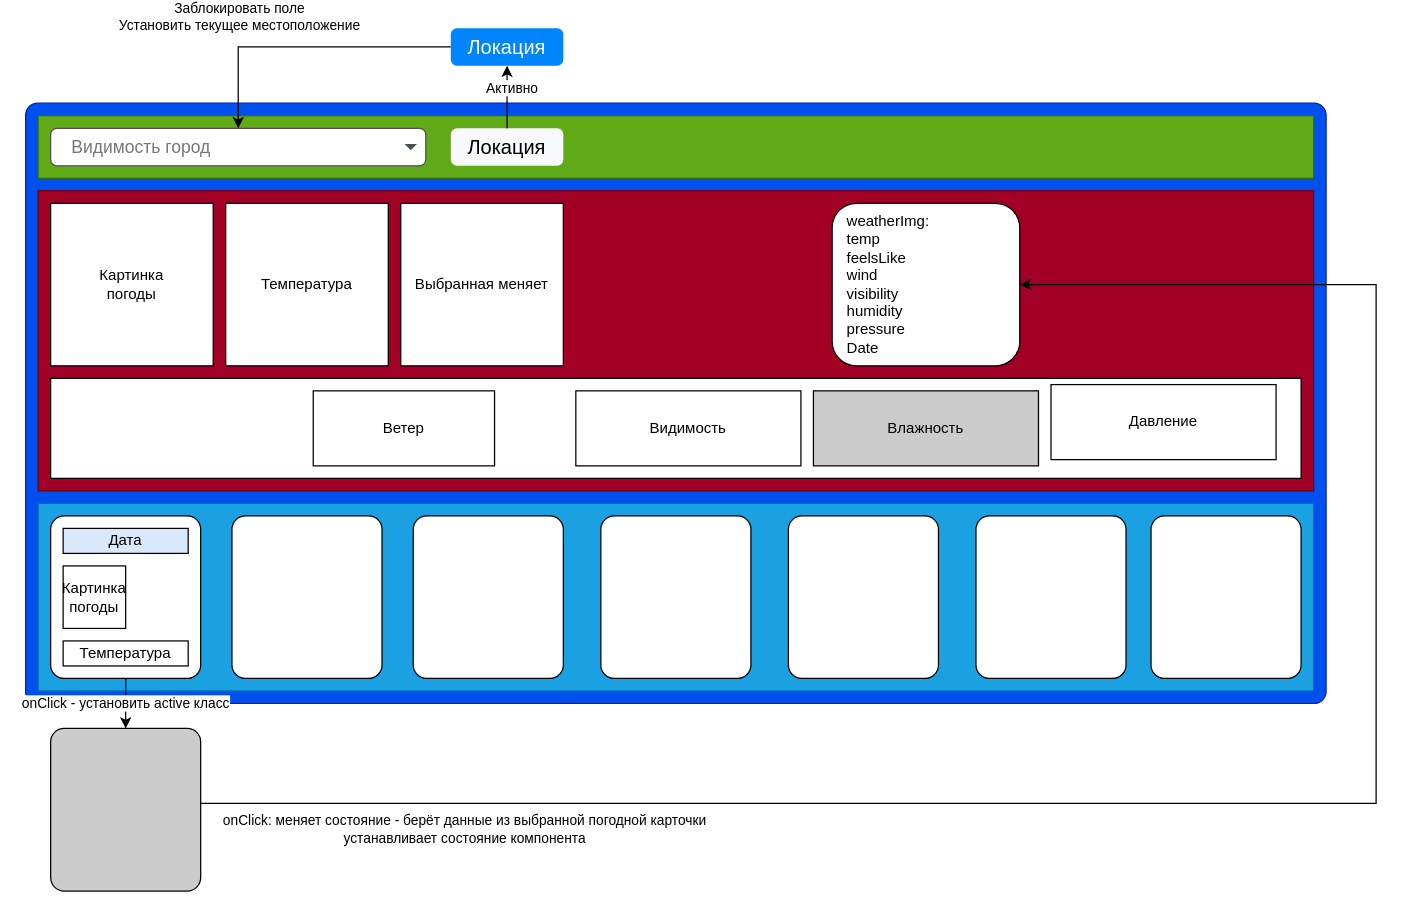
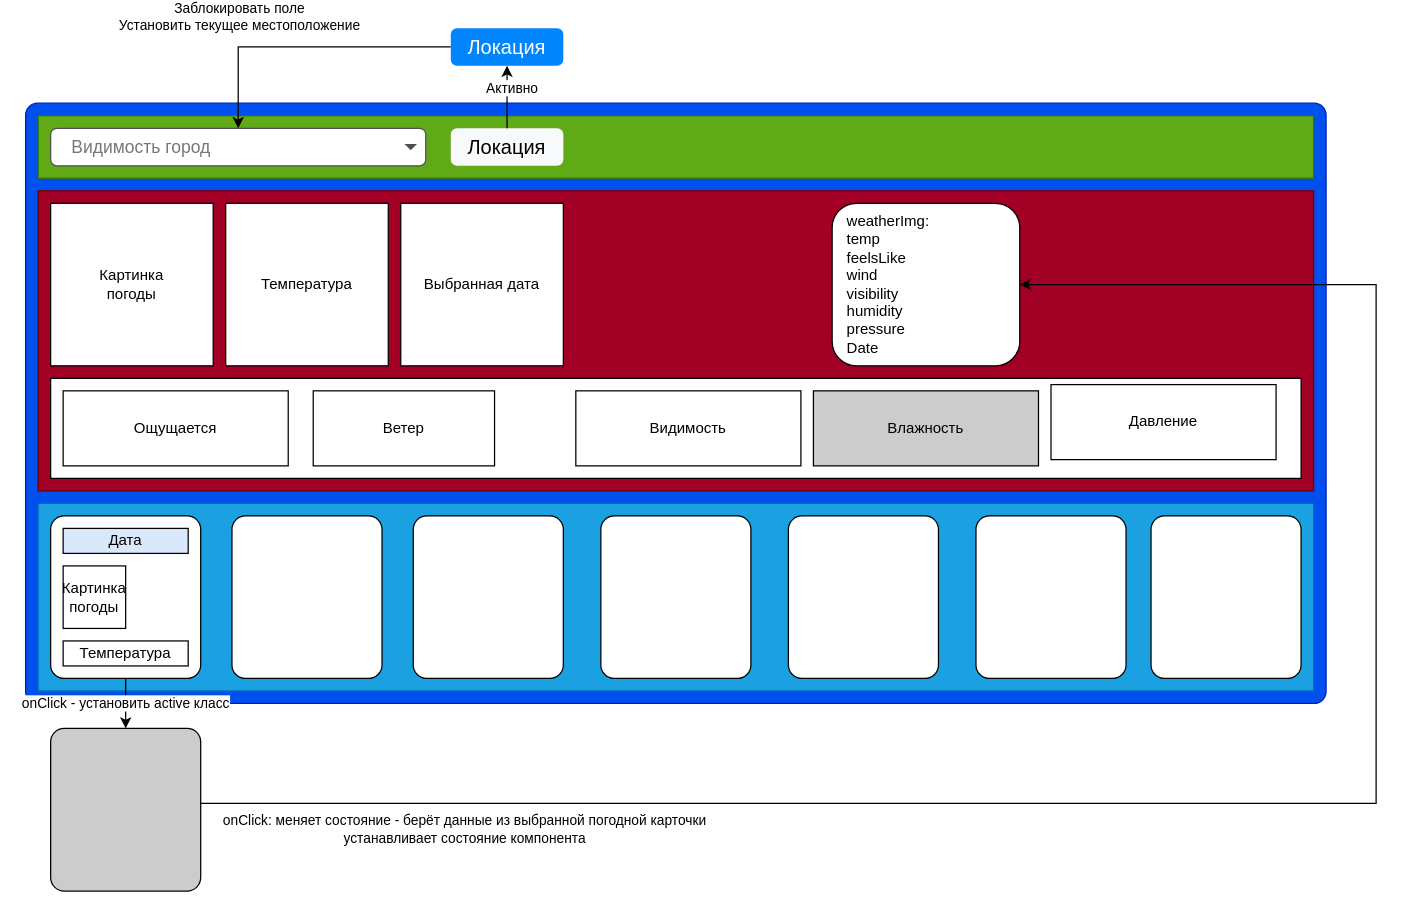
- <mxCell id="34" value="Выбранная меняет" style="rounded=0;whiteSpace=wrap;html=1;align=center;" vertex="1" parent="1"><mxGeometry x="320" y="160" width="130" height="130" as="geometry" /></mxCell>
+ <mxCell id="34" value="Выбранная дата" style="rounded=0;whiteSpace=wrap;html=1;align=center;" vertex="1" parent="1"><mxGeometry x="320" y="160" width="130" height="130" as="geometry" /></mxCell>
+ <mxCell id="16" value="Ощущается" style="rounded=0;whiteSpace=wrap;html=1;" vertex="1" parent="1"><mxGeometry x="50" y="310" width="180" height="60" as="geometry" /></mxCell>
